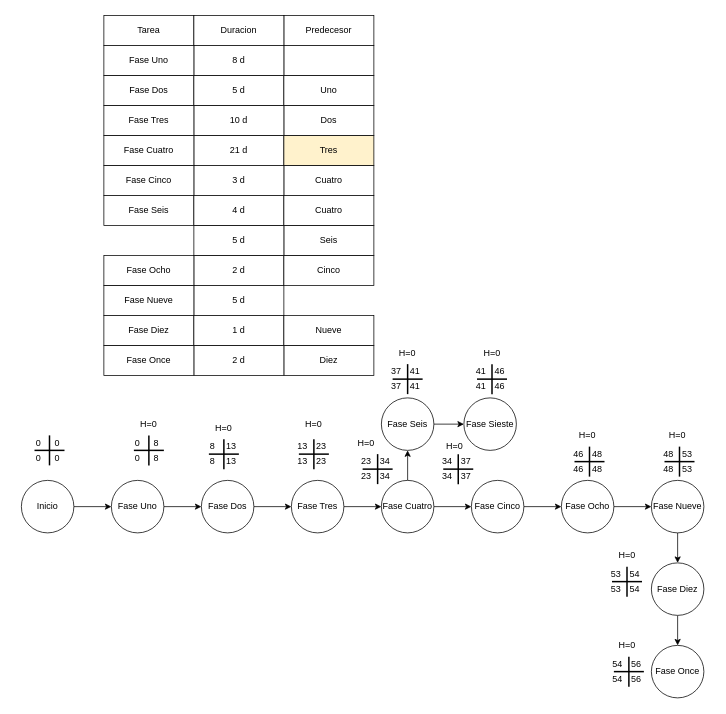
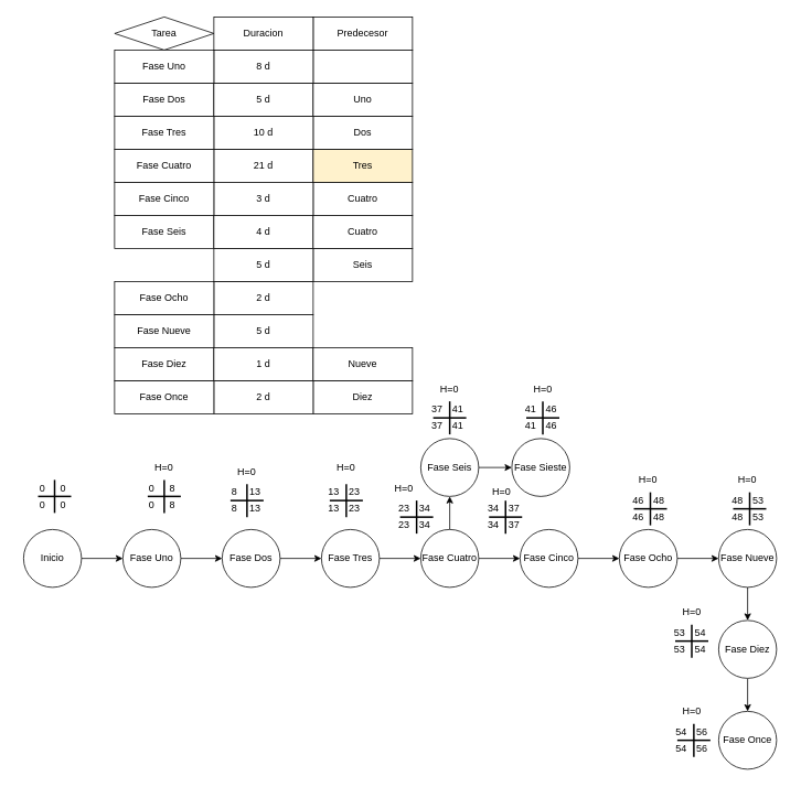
- <mxCell id="2" value="Tarea" style="rounded=0;whiteSpace=wrap;html=1;" vertex="1" parent="1"><mxGeometry width="120" height="40" as="geometry" x="138" y="20" /></mxCell>
+ <mxCell id="2" value="Tarea" style="rhombus;whiteSpace=wrap;html=1;" vertex="1" parent="1"><mxGeometry width="120" height="40" as="geometry" x="138" y="20" /></mxCell>
- <mxCell id="23" value="Cinco" style="rounded=0;whiteSpace=wrap;html=1;" vertex="1" parent="1"><mxGeometry x="378" y="340" width="120" height="40" as="geometry" /></mxCell>
